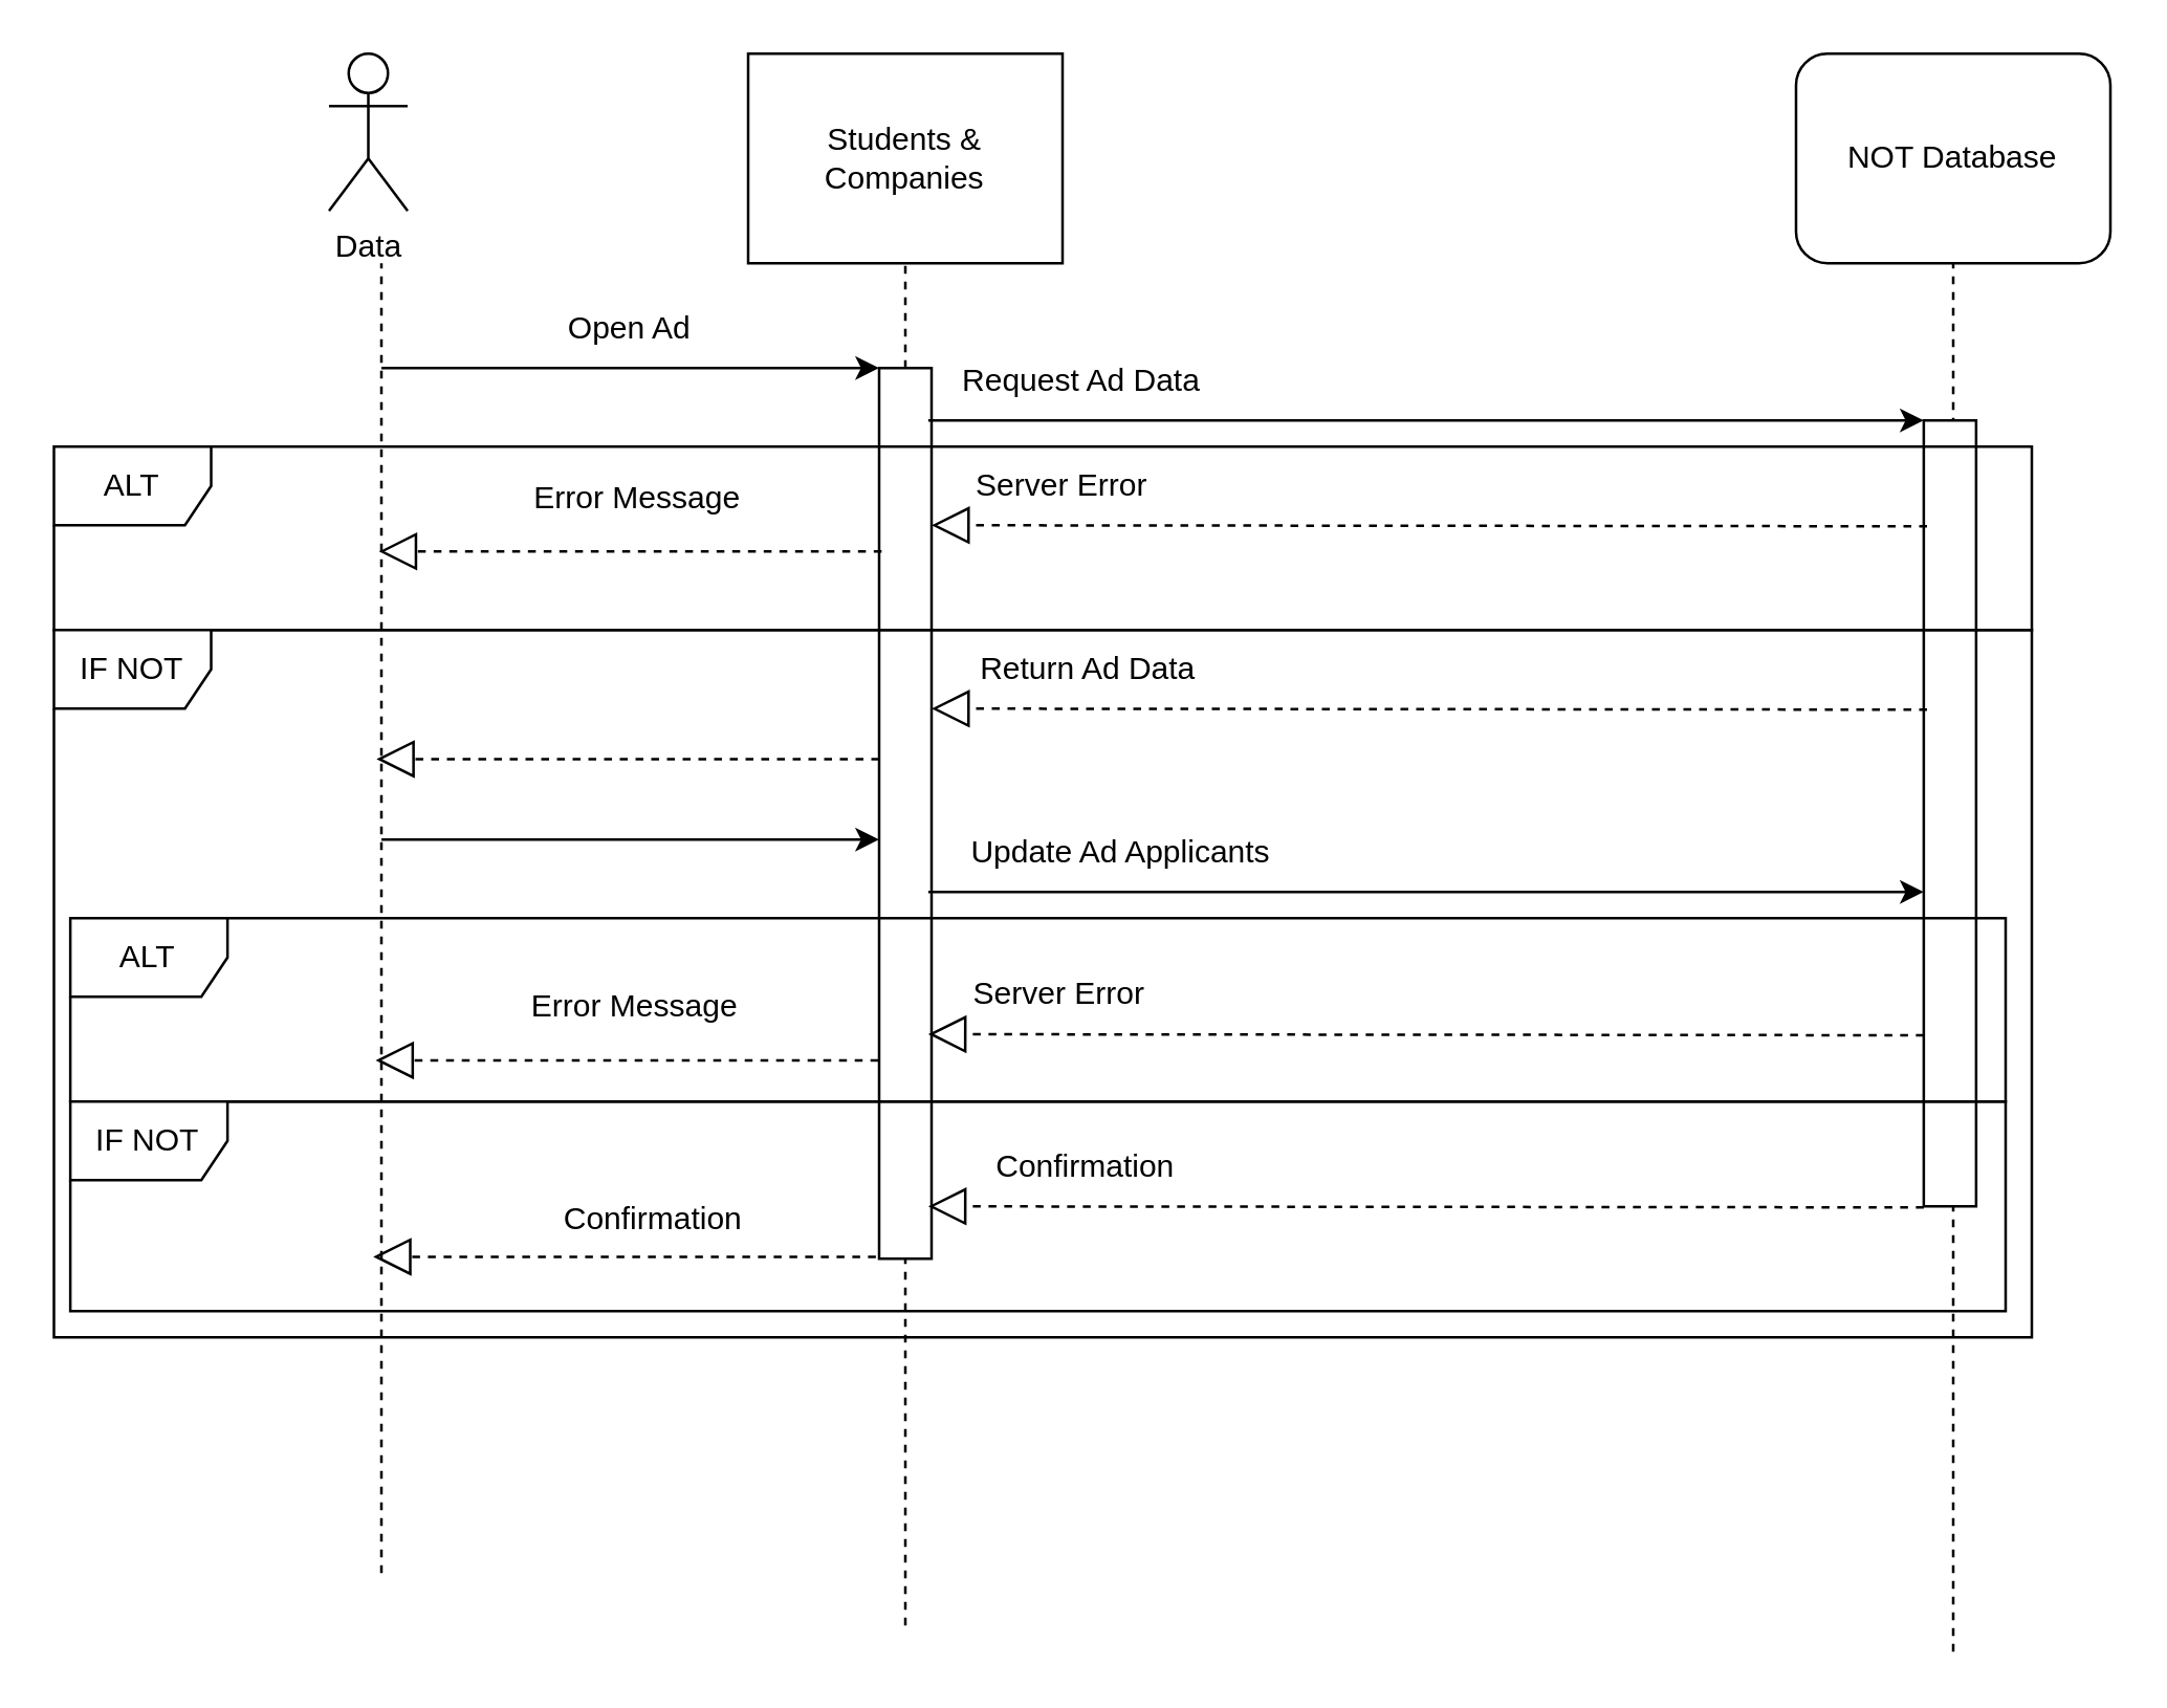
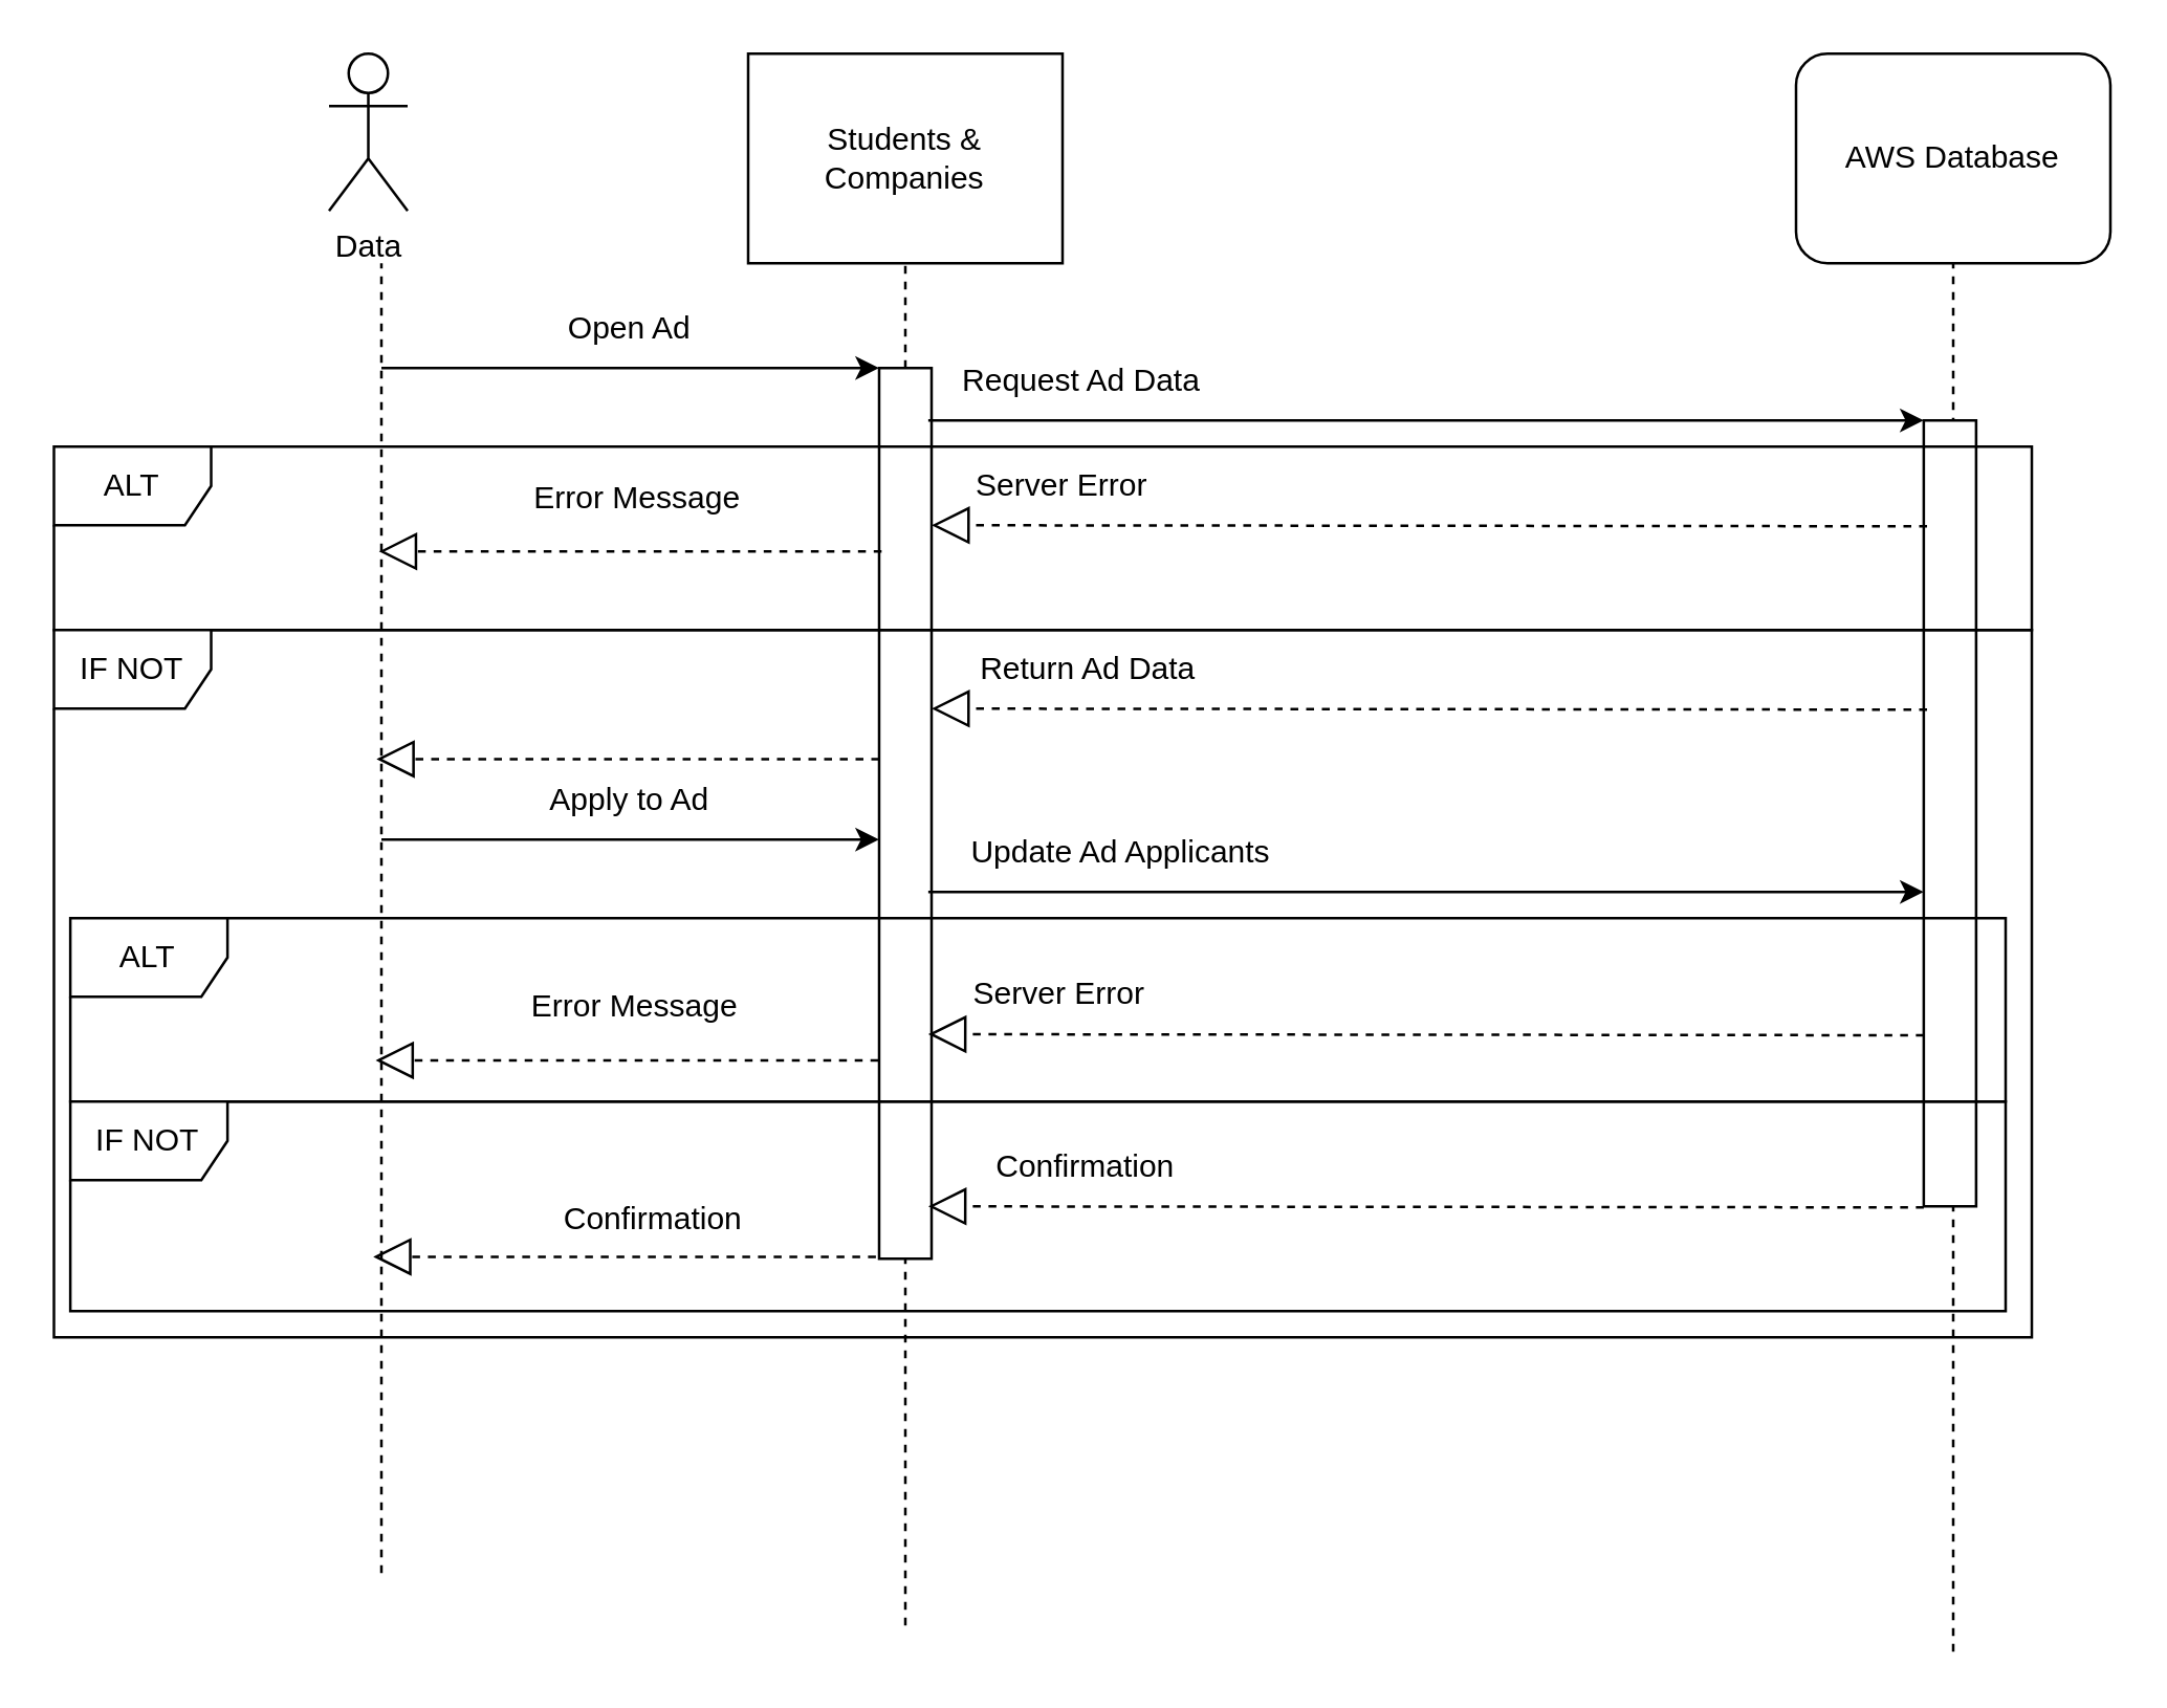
- <mxCell id="4" value="NOT Database" style="rounded=1;whiteSpace=wrap;html=1;" parent="1" vertex="1"><mxGeometry x="685" y="20" width="120" height="80" as="geometry" /></mxCell>
+ <mxCell id="4" value="AWS Database" style="rounded=1;whiteSpace=wrap;html=1;" parent="1" vertex="1"><mxGeometry x="685" y="20" width="120" height="80" as="geometry" /></mxCell>
+ <mxCell id="24" value="Apply to Ad" style="text;html=1;align=center;verticalAlign=middle;whiteSpace=wrap;rounded=0;" vertex="1" parent="1"><mxGeometry x="205" y="290" width="70" height="30" as="geometry" /></mxCell>
